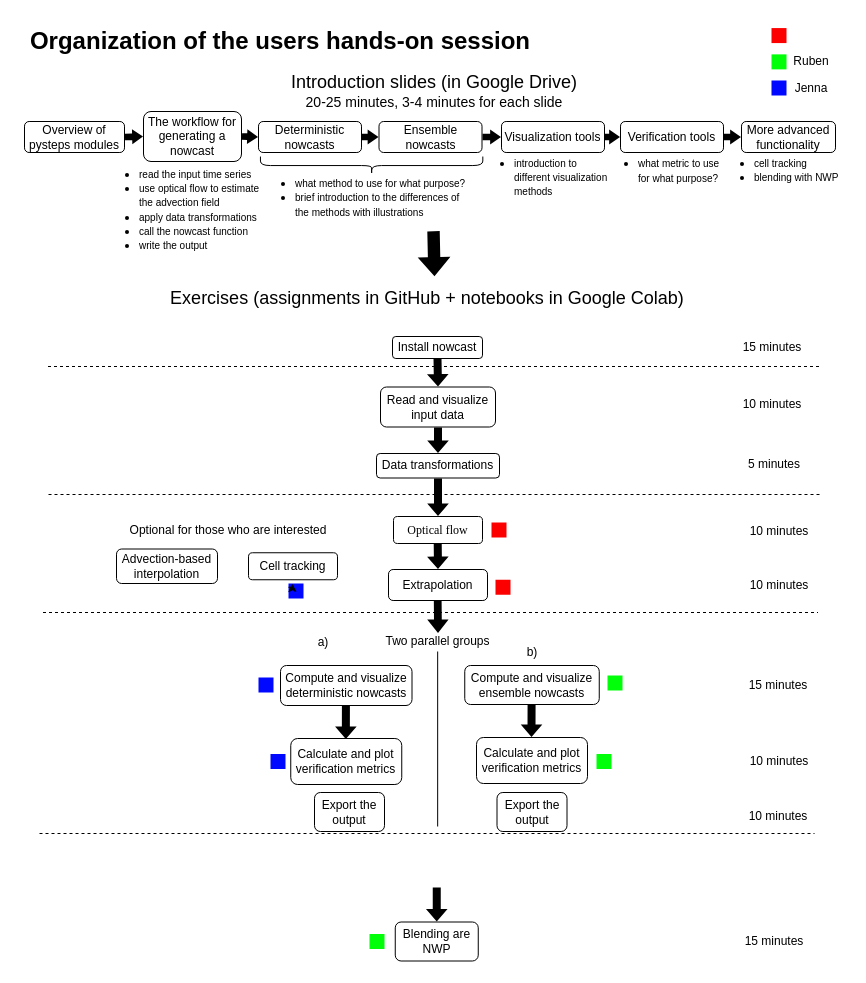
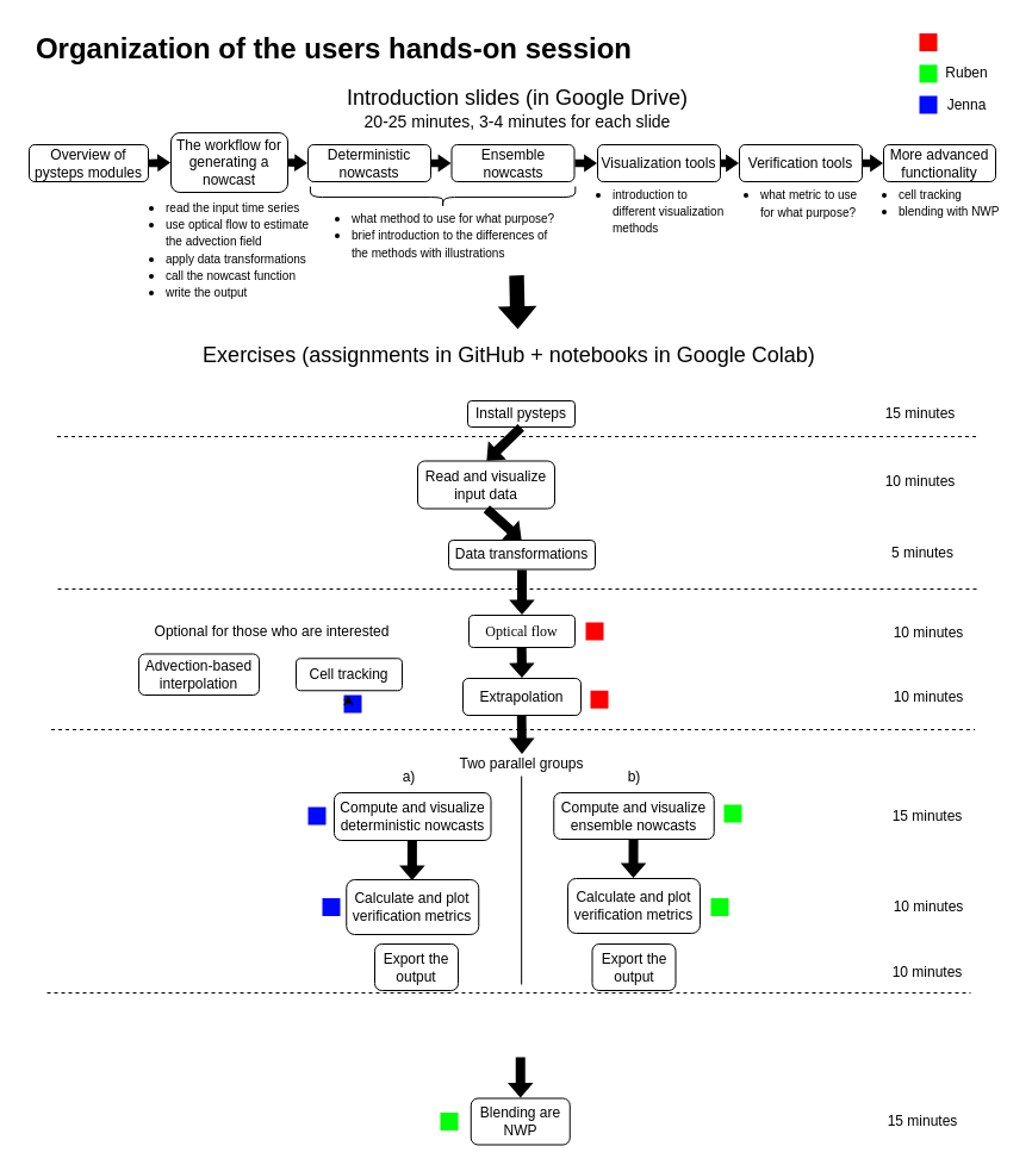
- <mxCell id="3" value="&lt;font face=&quot;Arial&quot;&gt;Install nowcast&lt;/font&gt;" style="rounded=1;whiteSpace=wrap;html=1;" parent="1" vertex="1"><mxGeometry x="392" y="336" width="90" height="22" as="geometry" /></mxCell>
+ <mxCell id="3" value="&lt;font face=&quot;Arial&quot;&gt;Install pysteps&lt;/font&gt;" style="rounded=1;whiteSpace=wrap;html=1;" parent="1" vertex="1"><mxGeometry x="392" y="336" width="90" height="22" as="geometry" /></mxCell>
- <mxCell id="2" value="&lt;font face=&quot;Arial&quot;&gt;Read and visualize input data&lt;/font&gt;" style="rounded=1;whiteSpace=wrap;html=1;" parent="1" vertex="1"><mxGeometry x="380" y="386.5" width="115" height="40" as="geometry" /></mxCell>
+ <mxCell id="2" value="&lt;font face=&quot;Arial&quot;&gt;Read and visualize input data&lt;/font&gt;" style="rounded=1;whiteSpace=wrap;html=1;" parent="1" vertex="1"><mxGeometry x="350" y="386.5" width="115" height="40" as="geometry" /></mxCell>
- <mxCell id="67" value="&lt;font face=&quot;Arial&quot;&gt;a)&lt;/font&gt;" style="text;html=1;strokeColor=none;fillColor=none;align=center;verticalAlign=middle;whiteSpace=wrap;rounded=0;fontFamily=Times New Roman;" parent="1" vertex="1"><mxGeometry x="310" y="634" width="26" height="16" as="geometry" /></mxCell>
+ <mxCell id="67" value="&lt;font face=&quot;Arial&quot;&gt;a)&lt;/font&gt;" style="text;html=1;strokeColor=none;fillColor=none;align=center;verticalAlign=middle;whiteSpace=wrap;rounded=0;fontFamily=Times New Roman;" parent="1" vertex="1"><mxGeometry x="330" y="644" width="26" height="16" as="geometry" /></mxCell>
